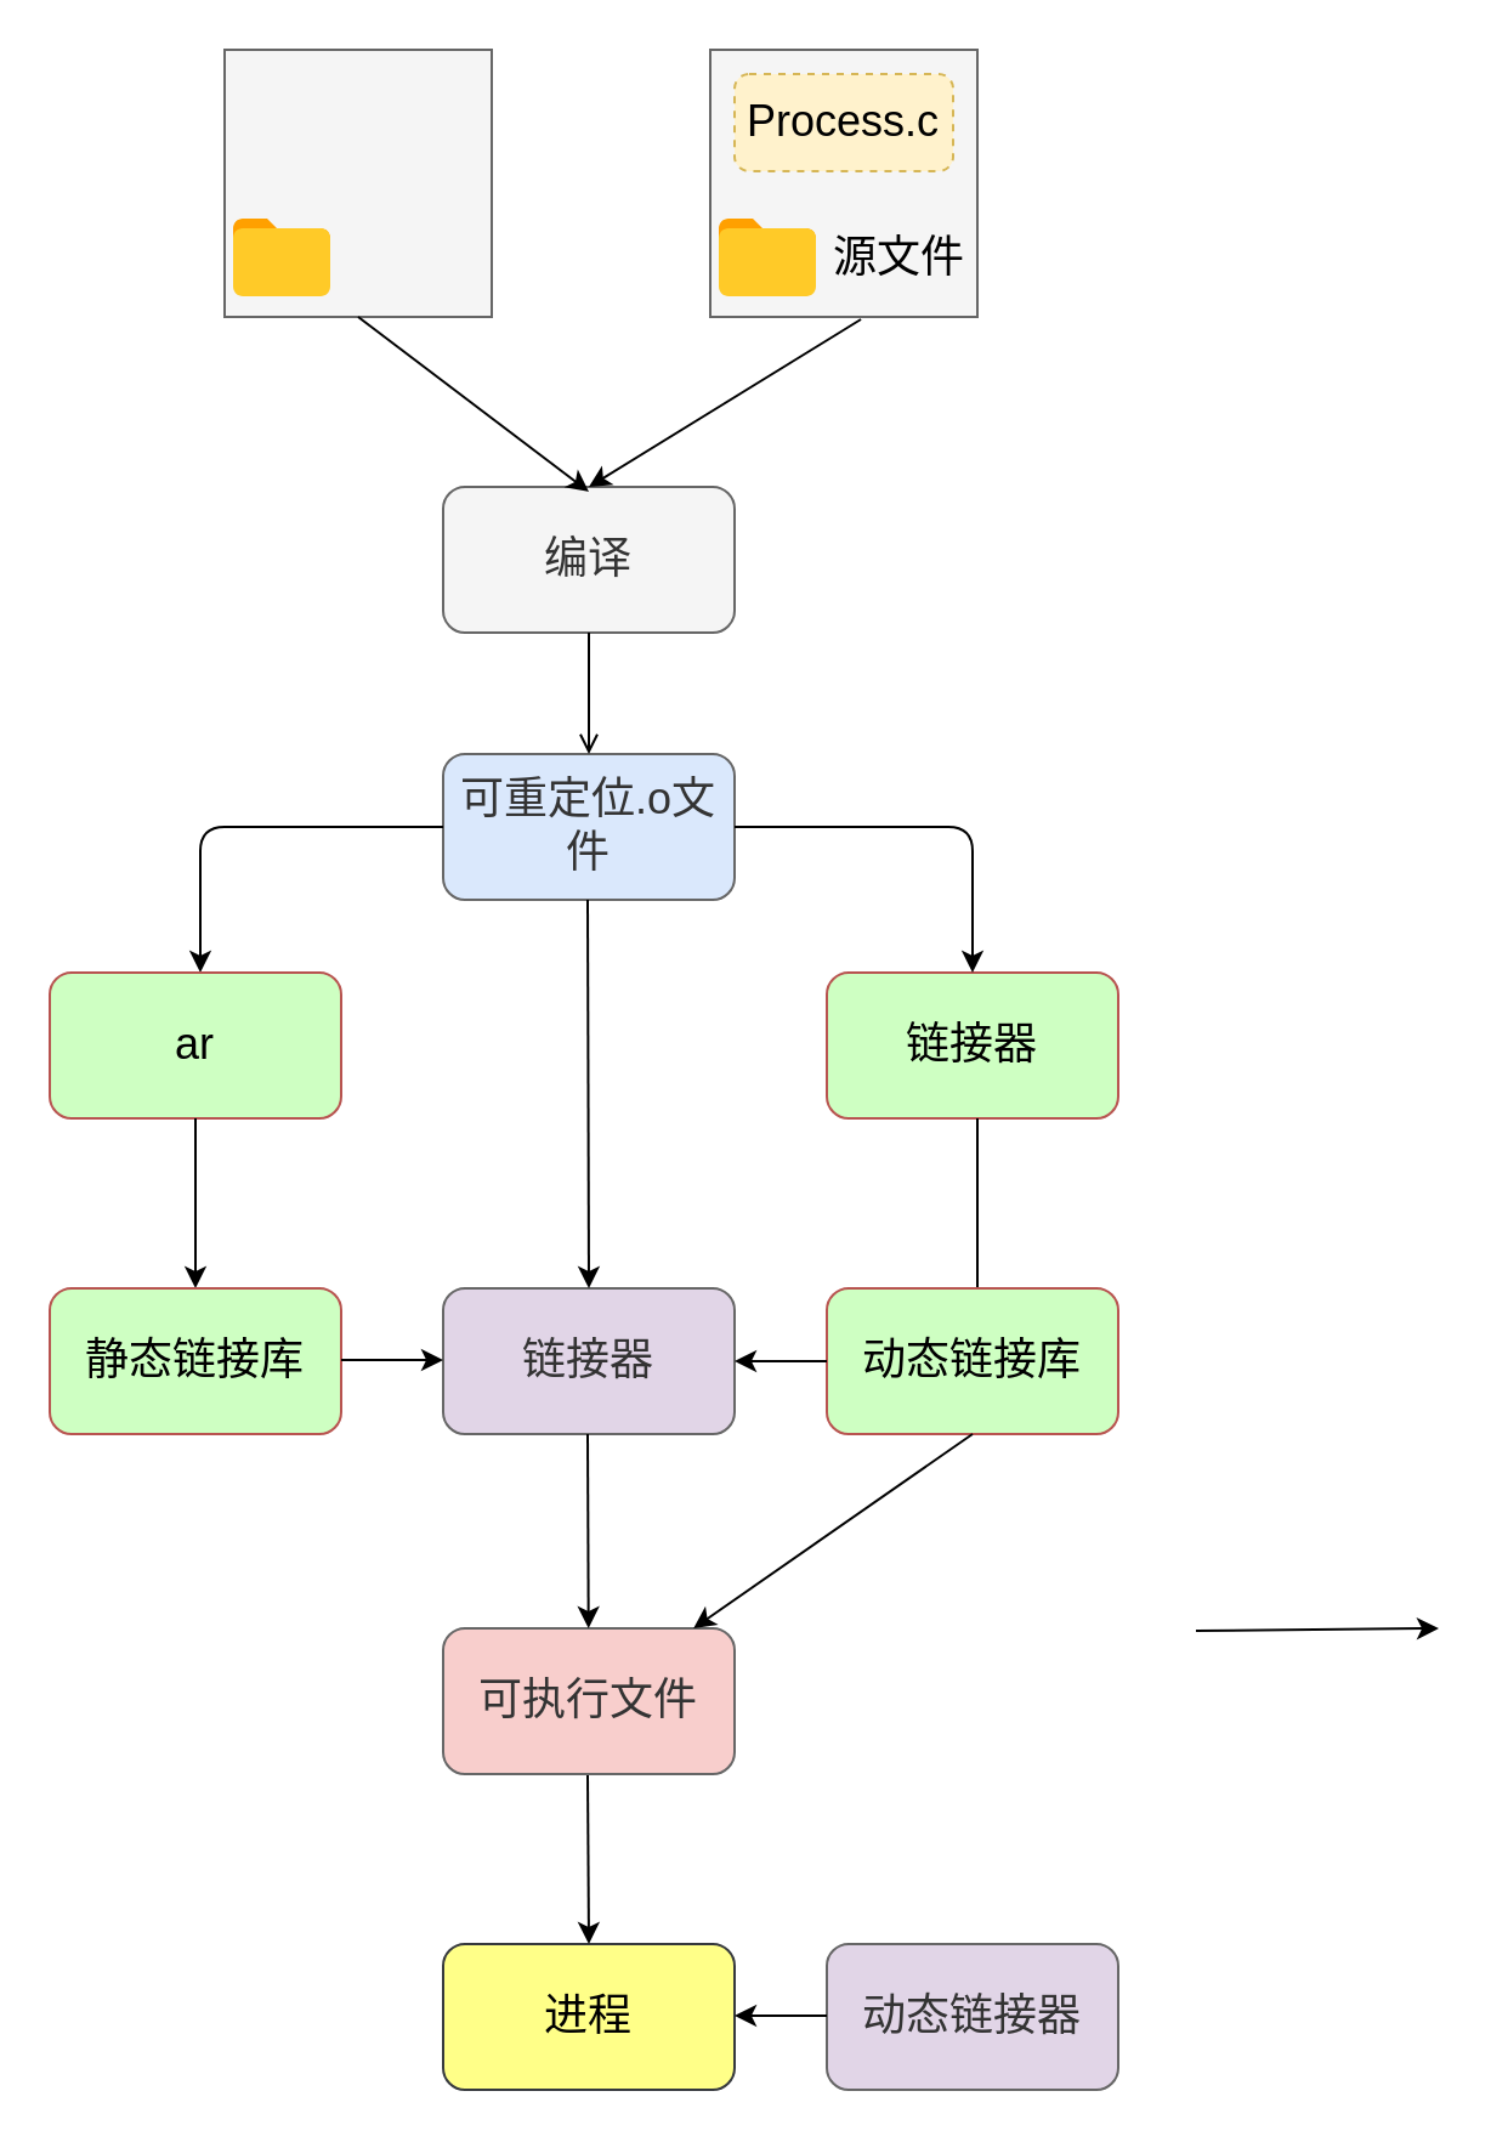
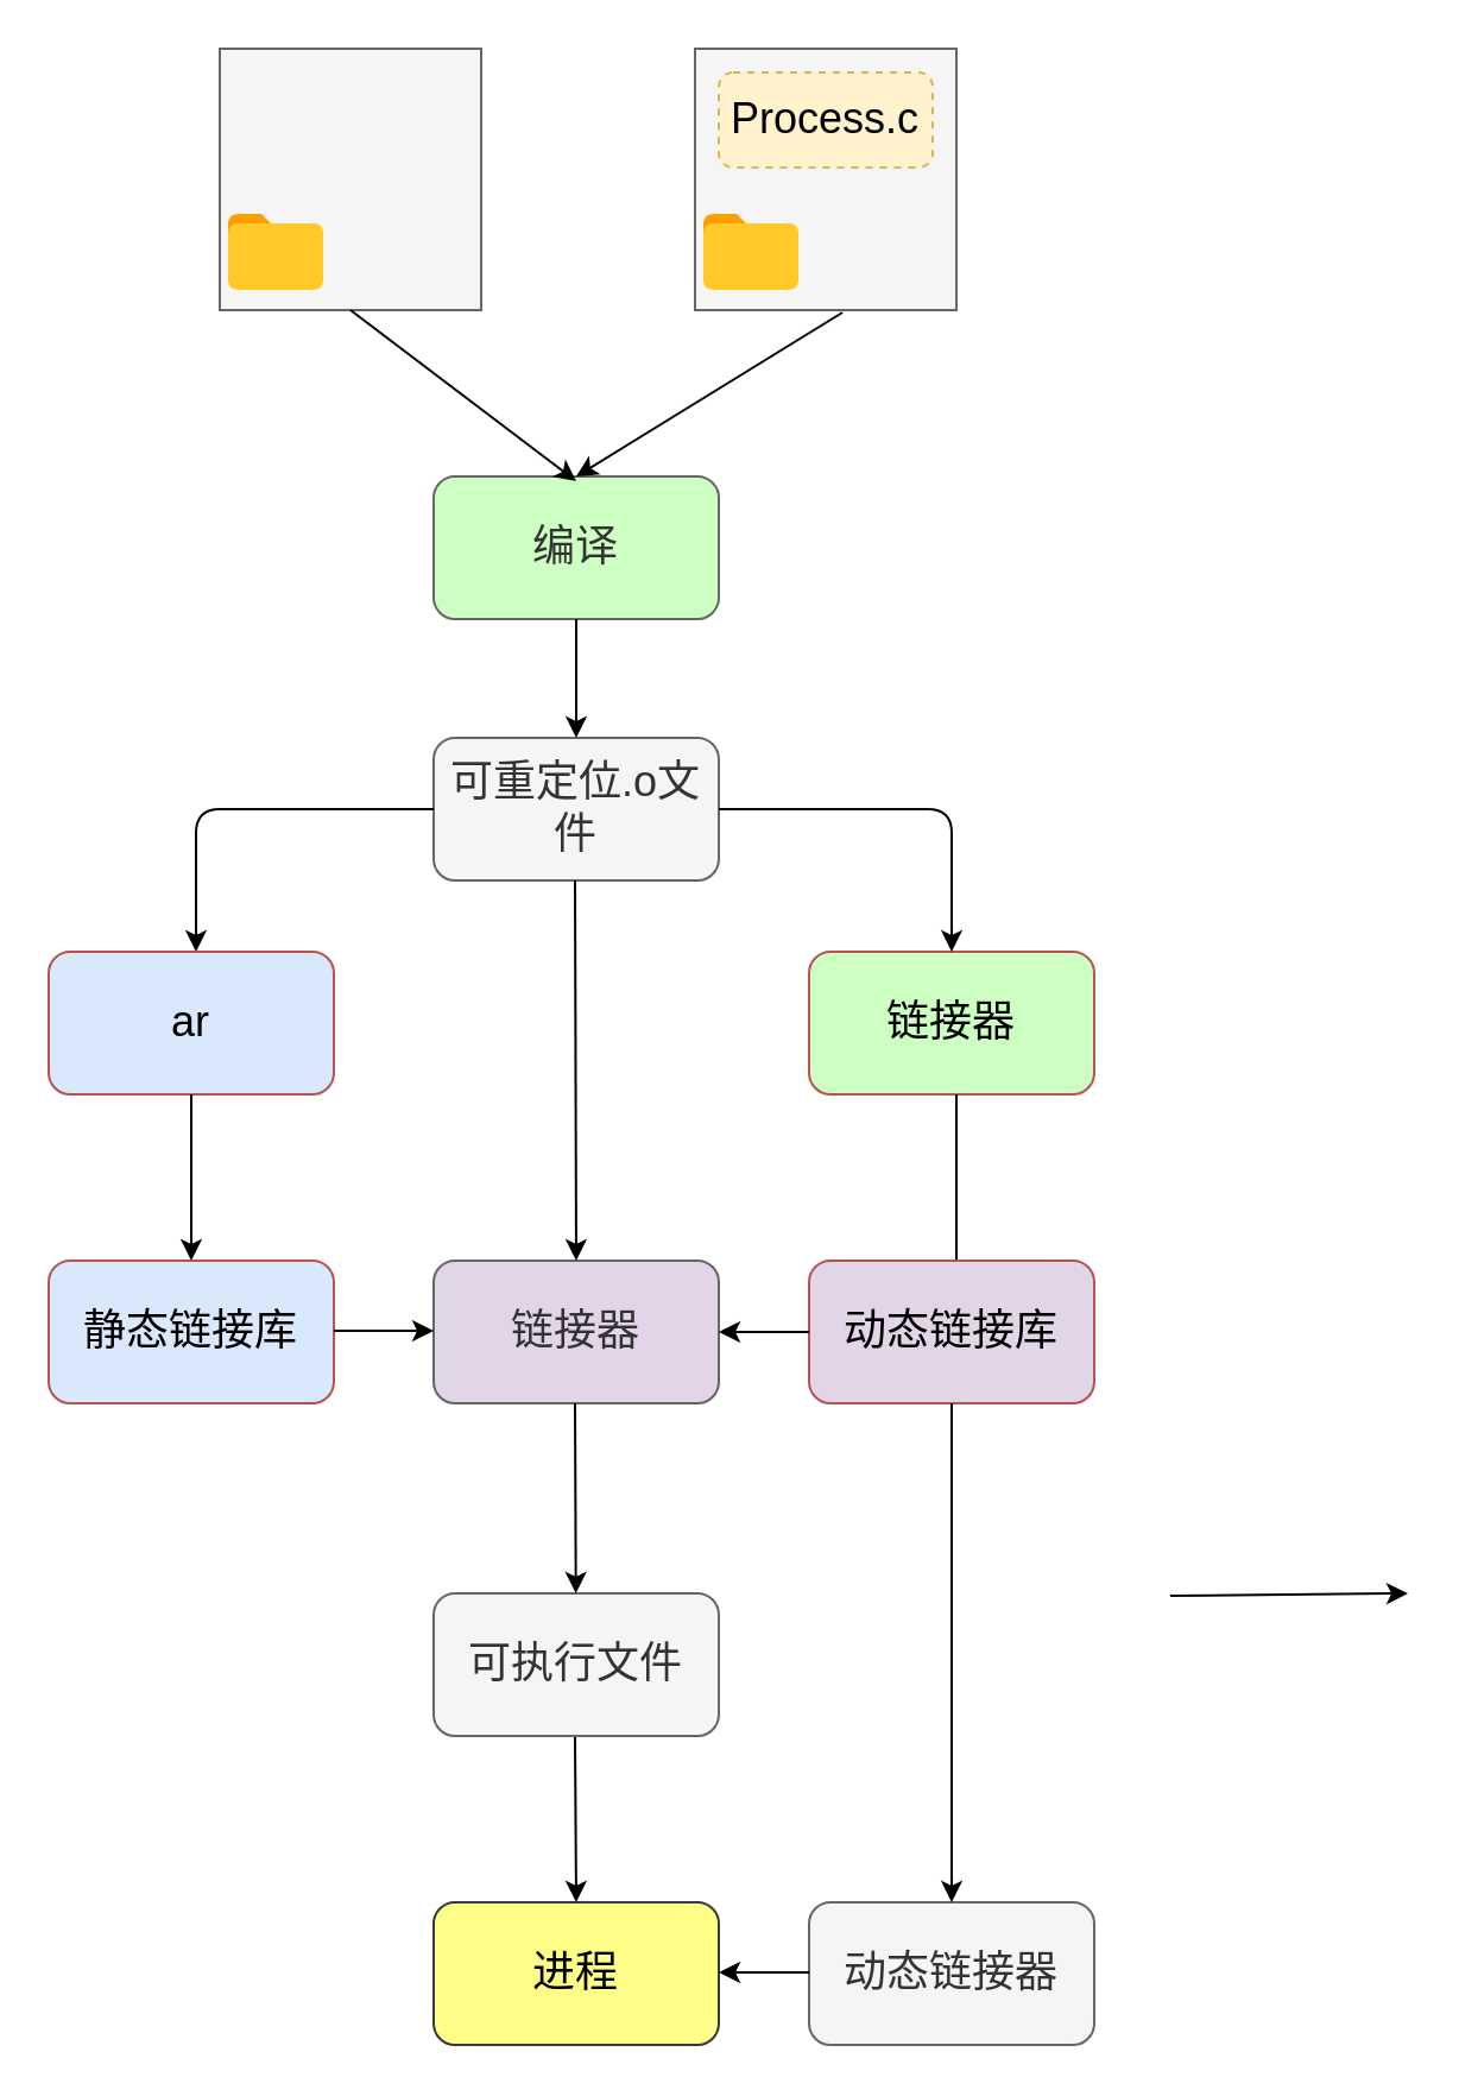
- <mxCell id="7" value="&lt;font style=&quot;font-size: 18px&quot;&gt;源文件&lt;/font&gt;" style="text;html=1;strokeColor=none;fillColor=none;align=center;verticalAlign=middle;whiteSpace=wrap;rounded=0;" vertex="1" parent="1"><mxGeometry x="340" y="96" width="60" height="20" as="geometry" /></mxCell>
- <mxCell id="8" value="&lt;font style=&quot;font-size: 18px&quot;&gt;编译&lt;/font&gt;" style="rounded=1;whiteSpace=wrap;html=1;fillColor=#f5f5f5;strokeColor=#666666;fontColor=#333333;" vertex="1" parent="1"><mxGeometry x="182" y="200" width="120" height="60" as="geometry" /></mxCell>
+ <mxCell id="8" value="&lt;font style=&quot;font-size: 18px&quot;&gt;编译&lt;/font&gt;" style="rounded=1;whiteSpace=wrap;html=1;fillColor=#ceffc2;strokeColor=#666666;fontColor=#333333;" vertex="1" parent="1"><mxGeometry x="182" y="200" width="120" height="60" as="geometry" /></mxCell>
- <mxCell id="12" value="" style="endArrow=open;html=1;exitX=0.5;exitY=1;exitDx=0;exitDy=0;entryX=0.5;entryY=0;entryDx=0;entryDy=0;" edge="1" parent="1" source="8" target="11"><mxGeometry width="50" height="50" relative="1" as="geometry"><mxPoint x="382" y="260" as="sourcePoint" /><mxPoint x="432" y="210" as="targetPoint" /></mxGeometry></mxCell>
+ <mxCell id="12" value="" style="endArrow=classic;html=1;exitX=0.5;exitY=1;exitDx=0;exitDy=0;entryX=0.5;entryY=0;entryDx=0;entryDy=0;" edge="1" parent="1" source="8" target="11"><mxGeometry width="50" height="50" relative="1" as="geometry"><mxPoint x="382" y="260" as="sourcePoint" /><mxPoint x="432" y="210" as="targetPoint" /></mxGeometry></mxCell>
- <mxCell id="11" value="&lt;font style=&quot;font-size: 18px&quot;&gt;可重定位.o文件&lt;/font&gt;" style="rounded=1;whiteSpace=wrap;html=1;fillColor=#dae8fc;strokeColor=#666666;fontColor=#333333;" vertex="1" parent="1"><mxGeometry x="182" y="310" width="120" height="60" as="geometry" /></mxCell>
+ <mxCell id="11" value="&lt;font style=&quot;font-size: 18px&quot;&gt;可重定位.o文件&lt;/font&gt;" style="rounded=1;whiteSpace=wrap;html=1;fillColor=#f5f5f5;strokeColor=#666666;fontColor=#333333;" vertex="1" parent="1"><mxGeometry x="182" y="310" width="120" height="60" as="geometry" /></mxCell>
- <mxCell id="14" value="&lt;font style=&quot;font-size: 18px&quot;&gt;ar&lt;/font&gt;" style="rounded=1;whiteSpace=wrap;html=1;fillColor=#CEFFC2;strokeColor=#b85450;" vertex="1" parent="1"><mxGeometry x="20" y="400" width="120" height="60" as="geometry" /></mxCell>
+ <mxCell id="14" value="&lt;font style=&quot;font-size: 18px&quot;&gt;ar&lt;/font&gt;" style="rounded=1;whiteSpace=wrap;html=1;fillColor=#dae8fc;strokeColor=#b85450;" vertex="1" parent="1"><mxGeometry x="20" y="400" width="120" height="60" as="geometry" /></mxCell>
- <mxCell id="24" value="&lt;font style=&quot;font-size: 18px&quot;&gt;静态链接库&lt;/font&gt;" style="rounded=1;whiteSpace=wrap;html=1;fillColor=#CEFFC2;strokeColor=#b85450;;" vertex="1" parent="1"><mxGeometry x="20" y="530" width="120" height="60" as="geometry" /></mxCell>
+ <mxCell id="24" value="&lt;font style=&quot;font-size: 18px&quot;&gt;静态链接库&lt;/font&gt;" style="rounded=1;whiteSpace=wrap;html=1;fillColor=#dae8fc;strokeColor=#b85450;" vertex="1" parent="1"><mxGeometry x="20" y="530" width="120" height="60" as="geometry" /></mxCell>
- <mxCell id="25" value="&lt;font style=&quot;font-size: 18px&quot;&gt;动态链接库&lt;/font&gt;" style="rounded=1;whiteSpace=wrap;html=1;fillColor=#CEFFC2;strokeColor=#b85450;" vertex="1" parent="1"><mxGeometry x="340" y="530" width="120" height="60" as="geometry" /></mxCell>
+ <mxCell id="25" value="&lt;font style=&quot;font-size: 18px&quot;&gt;动态链接库&lt;/font&gt;" style="rounded=1;whiteSpace=wrap;html=1;fillColor=#e1d5e7;strokeColor=#b85450;" vertex="1" parent="1"><mxGeometry x="340" y="530" width="120" height="60" as="geometry" /></mxCell>
- <mxCell id="31" value="" style="endArrow=classic;html=1;exitX=0.5;exitY=1;exitDx=0;exitDy=0;" edge="1" parent="1" source="25" target="28"><mxGeometry width="50" height="50" relative="1" as="geometry"><mxPoint x="432" y="660" as="sourcePoint" /><mxPoint x="482" y="610" as="targetPoint" /></mxGeometry></mxCell>
+ <mxCell id="31" value="" style="endArrow=classic;html=1;exitX=0.5;exitY=1;exitDx=0;exitDy=0;" edge="1" parent="1" source="25" target="30"><mxGeometry width="50" height="50" relative="1" as="geometry"><mxPoint x="432" y="660" as="sourcePoint" /><mxPoint x="482" y="610" as="targetPoint" /></mxGeometry></mxCell>
- <mxCell id="28" value="&lt;span style=&quot;font-size: 18px&quot;&gt;可执行文件&lt;/span&gt;" style="rounded=1;whiteSpace=wrap;html=1;fillColor=#f8cecc;strokeColor=#666666;fontColor=#333333;" vertex="1" parent="1"><mxGeometry x="182" y="670" width="120" height="60" as="geometry" /></mxCell>
+ <mxCell id="28" value="&lt;span style=&quot;font-size: 18px&quot;&gt;可执行文件&lt;/span&gt;" style="rounded=1;whiteSpace=wrap;html=1;fillColor=#f5f5f5;strokeColor=#666666;fontColor=#333333;" vertex="1" parent="1"><mxGeometry x="182" y="670" width="120" height="60" as="geometry" /></mxCell>
- <mxCell id="30" value="&lt;span style=&quot;font-size: 18px&quot;&gt;动态链接器&lt;/span&gt;" style="rounded=1;whiteSpace=wrap;html=1;fillColor=#e1d5e7;strokeColor=#666666;fontColor=#333333;" vertex="1" parent="1"><mxGeometry x="340" y="800" width="120" height="60" as="geometry" /></mxCell>
+ <mxCell id="30" value="&lt;span style=&quot;font-size: 18px&quot;&gt;动态链接器&lt;/span&gt;" style="rounded=1;whiteSpace=wrap;html=1;fillColor=#f5f5f5;strokeColor=#666666;fontColor=#333333;" vertex="1" parent="1"><mxGeometry x="340" y="800" width="120" height="60" as="geometry" /></mxCell>
